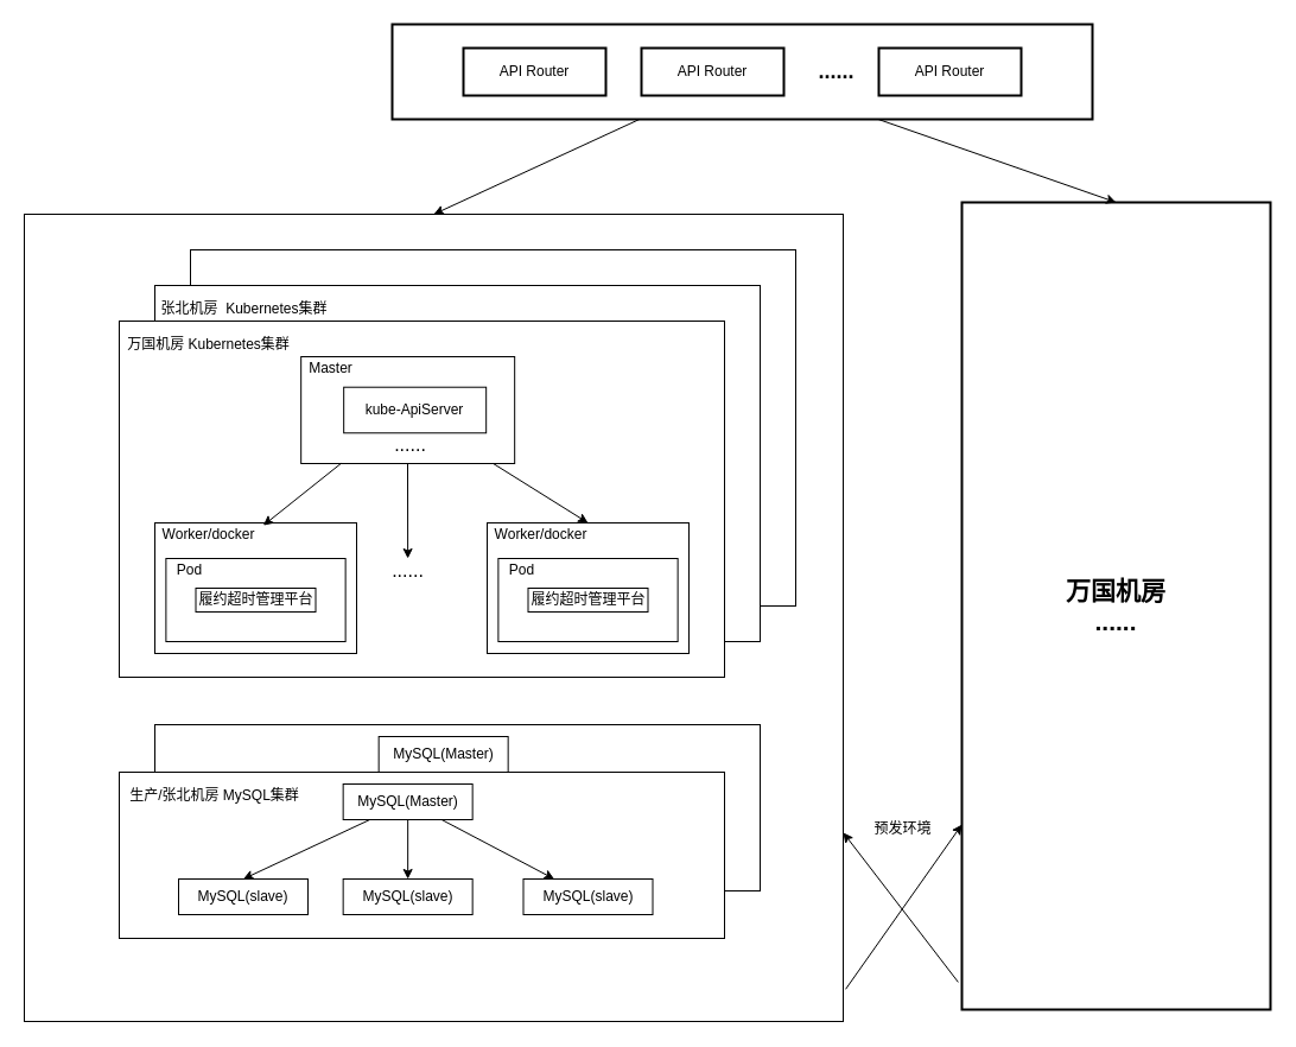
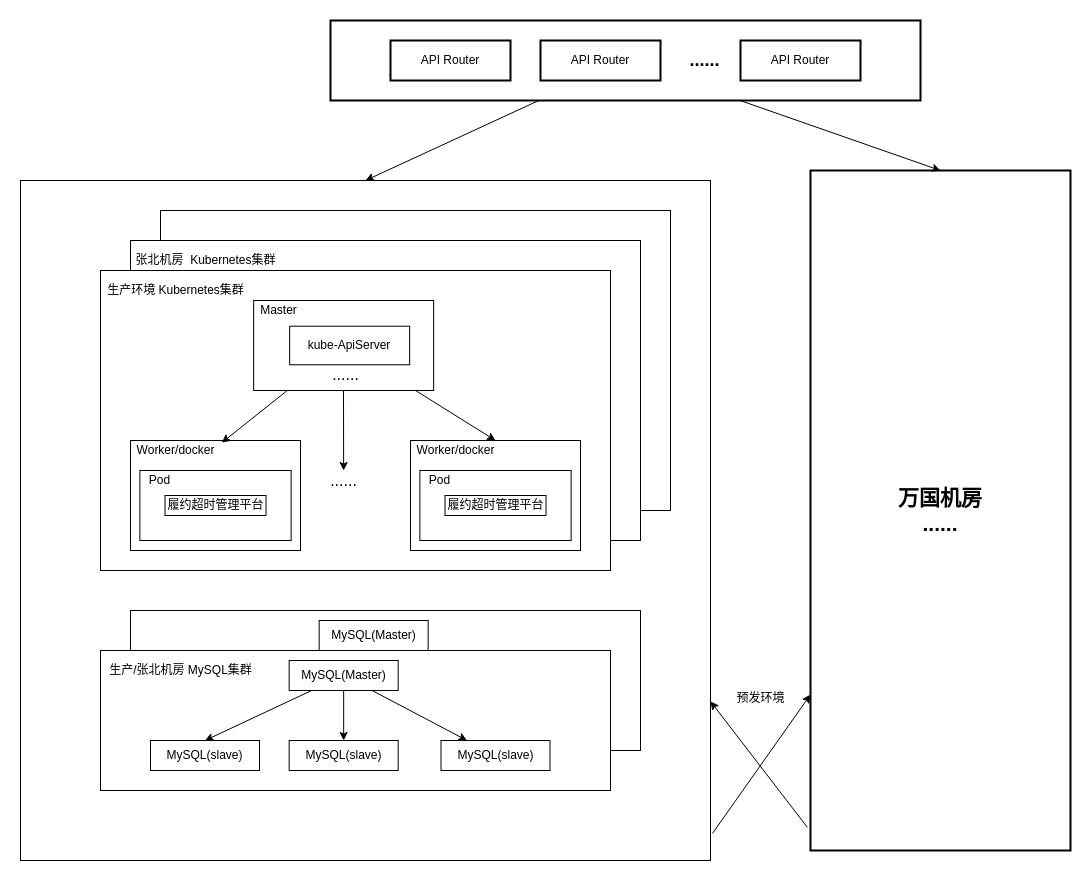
- <mxCell id="92" value="万国机房 Kubernetes集群" style="text;html=1;align=center;verticalAlign=middle;resizable=0;points=[];autosize=1;" vertex="1" parent="69"><mxGeometry y="10" width="150" height="20" as="geometry" /></mxCell>
+ <mxCell id="92" value="生产环境 Kubernetes集群" style="text;html=1;align=center;verticalAlign=middle;resizable=0;points=[];autosize=1;" vertex="1" parent="69"><mxGeometry y="10" width="150" height="20" as="geometry" /></mxCell>
